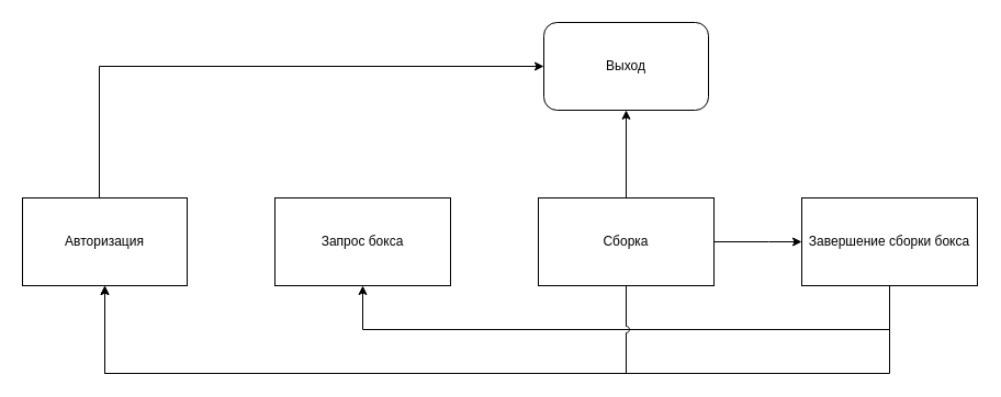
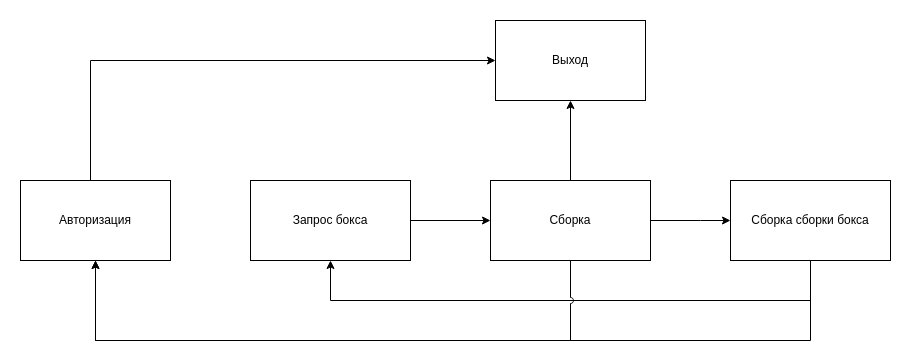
- <mxCell id="13" value="Выход" style="whiteSpace=wrap;html=1;rounded=1;" vertex="1" parent="1"><mxGeometry x="495" y="20" width="150" height="80" as="geometry" /></mxCell>
+ <mxCell id="13" value="Выход" style="rounded=0;whiteSpace=wrap;html=1;" vertex="1" parent="1"><mxGeometry x="495" y="20" width="150" height="80" as="geometry" /></mxCell>
+ <mxCell id="2" style="edgeStyle=orthogonalEdgeStyle;rounded=0;orthogonalLoop=1;jettySize=auto;html=1;entryX=0;entryY=0.5;entryDx=0;entryDy=0;" edge="1" parent="1" source="3" target="10"><mxGeometry relative="1" as="geometry" /></mxCell>
- <mxCell id="6" value="Завершение сборки бокса" style="rounded=0;whiteSpace=wrap;html=1;" vertex="1" parent="1"><mxGeometry x="730" y="180" width="160" height="80" as="geometry" /></mxCell>
+ <mxCell id="6" value="Сборка сборки бокса" style="rounded=0;whiteSpace=wrap;html=1;" vertex="1" parent="1"><mxGeometry x="730" y="180" width="160" height="80" as="geometry" /></mxCell>
